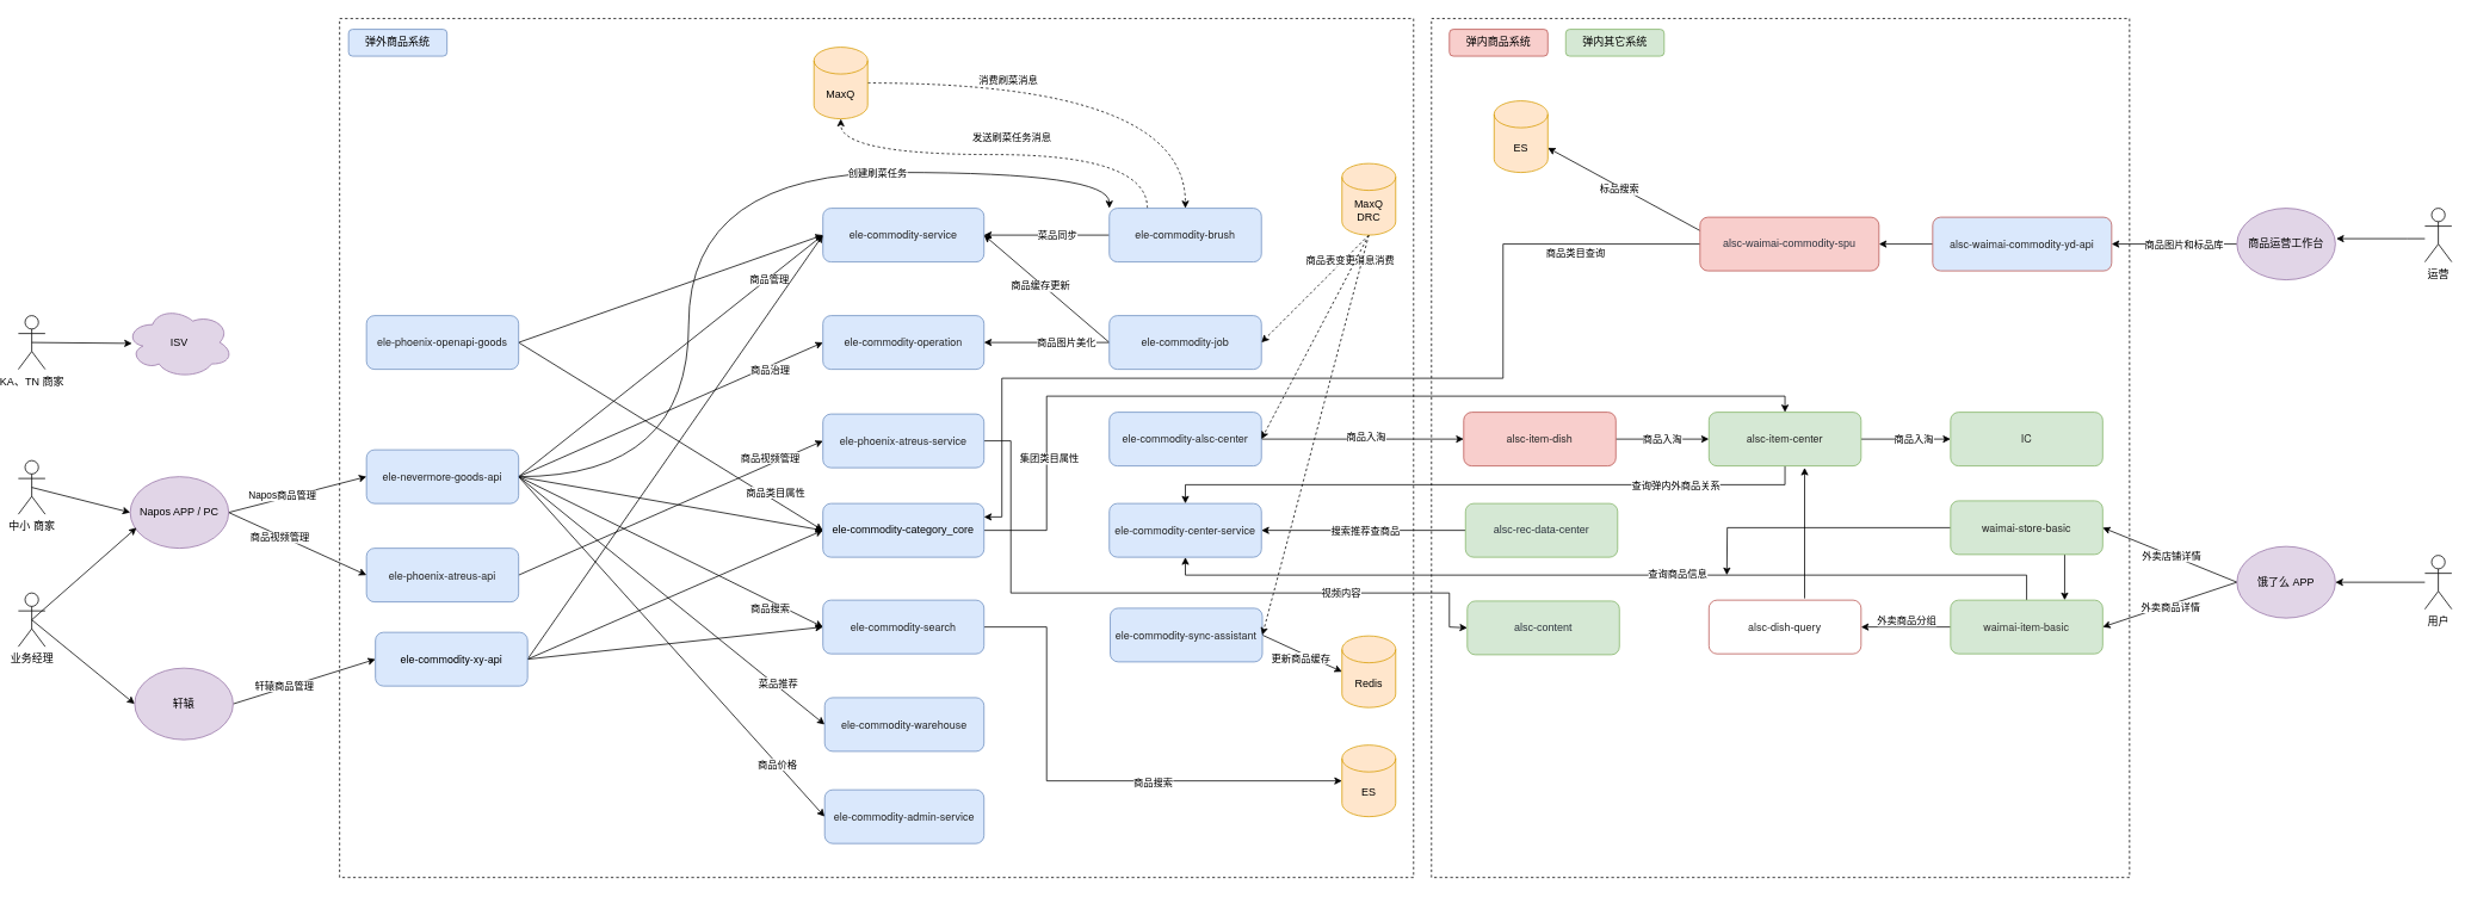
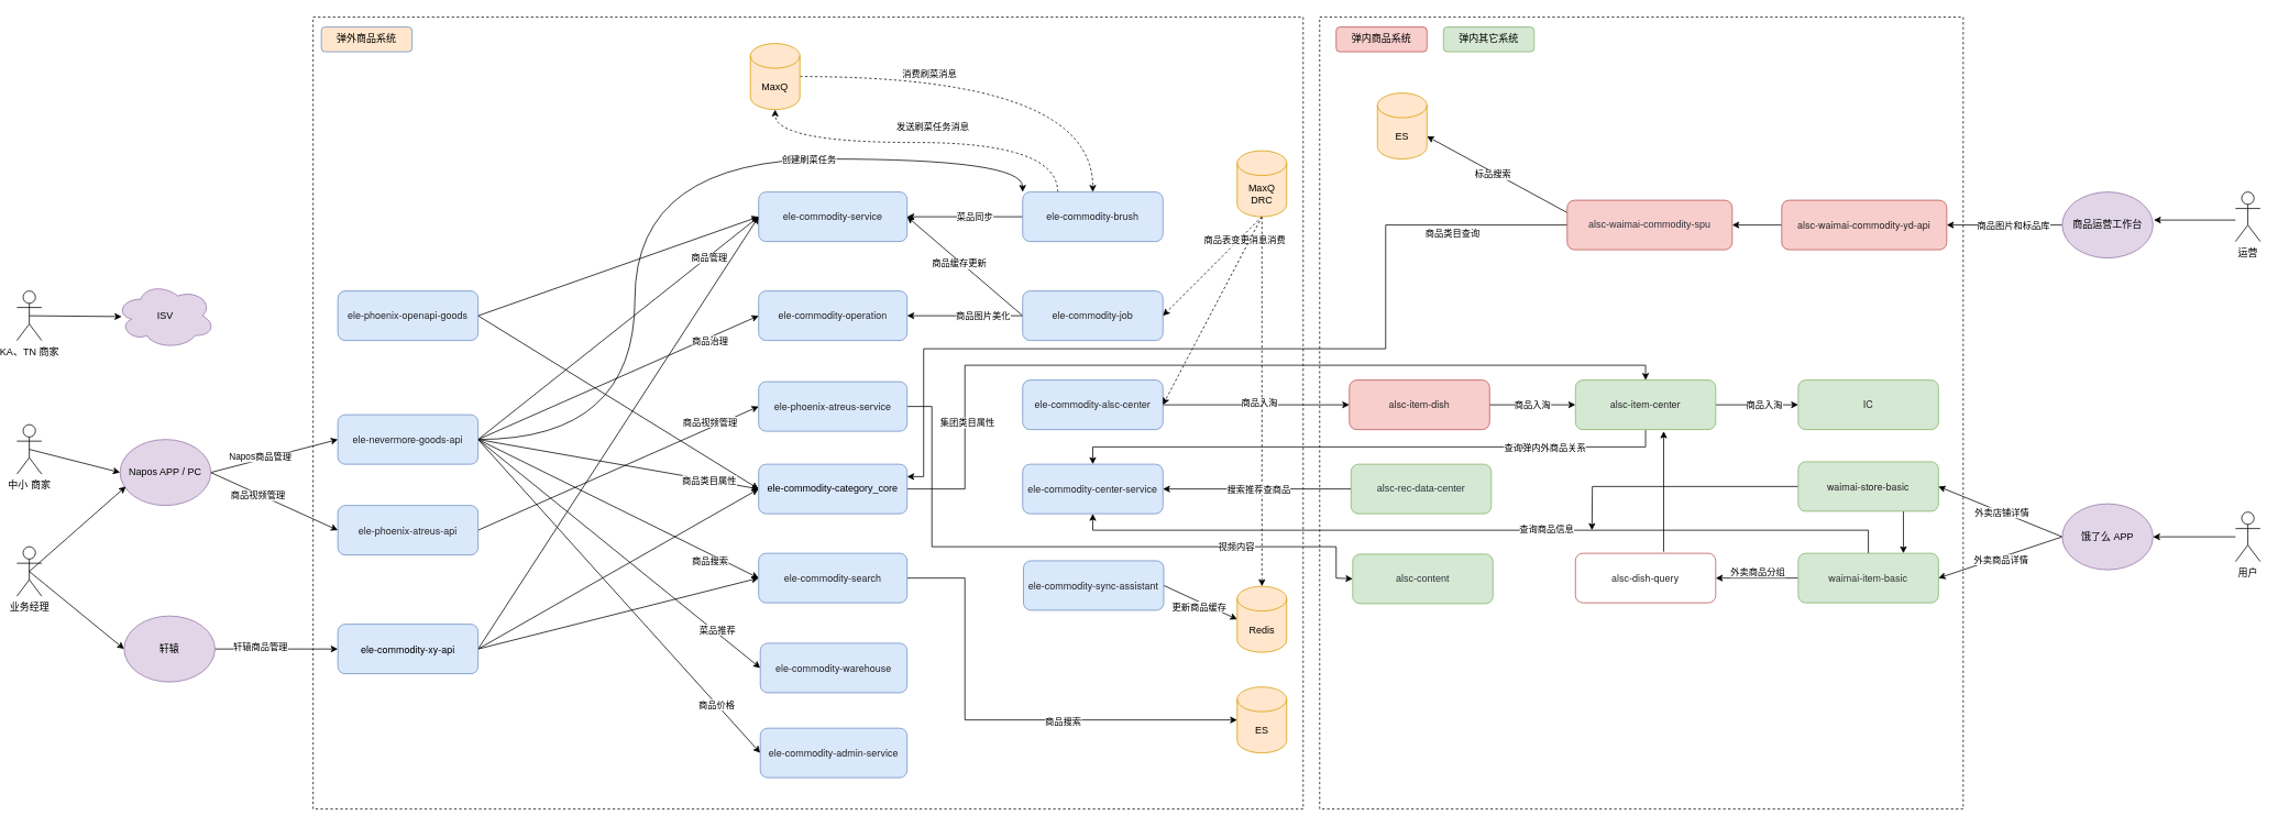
- <mxCell id="100" value="弹外商品系统" style="rounded=1;whiteSpace=wrap;html=1;labelBackgroundColor=none;fillColor=#dae8fc;strokeColor=#6c8ebf;" parent="1" vertex="1"><mxGeometry x="389" width="110" height="30" as="geometry" y="32" /></mxCell>
+ <mxCell id="100" value="弹外商品系统" style="rounded=1;whiteSpace=wrap;html=1;labelBackgroundColor=none;fillColor=#ffe6cc;strokeColor=#6c8ebf;" parent="1" vertex="1"><mxGeometry x="389" width="110" height="30" as="geometry" y="32" /></mxCell>
- <mxCell id="105" value="&lt;div style=&quot;text-align: left&quot;&gt;&lt;font color=&quot;#262626&quot; face=&quot;helvetica neue, chinese quote, system-ui, segoe ui, roboto, pingfang sc, hiragino sans gb, microsoft yahei, helvetica neue, helvetica, arial, sans-serif&quot;&gt;alsc-waimai-commodity-yd-api&lt;/font&gt;&lt;br&gt;&lt;/div&gt;" style="rounded=1;whiteSpace=wrap;html=1;fillColor=#dae8fc;strokeColor=#b85450;" parent="1" vertex="1"><mxGeometry x="2159" y="242" width="200" height="60" as="geometry" /></mxCell>
+ <mxCell id="105" value="&lt;div style=&quot;text-align: left&quot;&gt;&lt;font color=&quot;#262626&quot; face=&quot;helvetica neue, chinese quote, system-ui, segoe ui, roboto, pingfang sc, hiragino sans gb, microsoft yahei, helvetica neue, helvetica, arial, sans-serif&quot;&gt;alsc-waimai-commodity-yd-api&lt;/font&gt;&lt;br&gt;&lt;/div&gt;" style="rounded=1;whiteSpace=wrap;html=1;fillColor=#f8cecc;strokeColor=#b85450;" parent="1" vertex="1"><mxGeometry x="2159" y="242" width="200" height="60" as="geometry" /></mxCell>
- <mxCell id="88" style="edgeStyle=none;rounded=0;orthogonalLoop=1;jettySize=auto;html=1;exitX=0.5;exitY=1;exitDx=0;exitDy=0;exitPerimeter=0;entryX=1;entryY=0.5;entryDx=0;entryDy=0;dashed=1;" parent="1" source="89" target="62" edge="1"><mxGeometry relative="1" as="geometry" /></mxCell>
+ <mxCell id="88" style="edgeStyle=none;rounded=0;orthogonalLoop=1;jettySize=auto;html=1;exitX=0.5;exitY=1;exitDx=0;exitDy=0;exitPerimeter=0;dashed=1;" parent="1" source="89" target="99" edge="1"><mxGeometry relative="1" as="geometry" /></mxCell>
- <mxCell id="31" value="&lt;span style=&quot;font-family: &amp;#34;helvetica neue&amp;#34; , &amp;#34;chinese quote&amp;#34; , &amp;#34;system-ui&amp;#34; , &amp;#34;segoe ui&amp;#34; , &amp;#34;roboto&amp;#34; , &amp;#34;pingfang sc&amp;#34; , &amp;#34;hiragino sans gb&amp;#34; , &amp;#34;microsoft yahei&amp;#34; , &amp;#34;helvetica neue&amp;#34; , &amp;#34;helvetica&amp;#34; , &amp;#34;arial&amp;#34; , sans-serif ; text-align: left&quot;&gt;ele-commodity-xy-api&lt;/span&gt;" style="rounded=1;whiteSpace=wrap;html=1;fillColor=#dae8fc;strokeColor=#6c8ebf;" parent="1" vertex="1"><mxGeometry x="419" y="706" width="170" height="60" as="geometry" /></mxCell>
+ <mxCell id="31" value="&lt;span style=&quot;font-family: &amp;#34;helvetica neue&amp;#34; , &amp;#34;chinese quote&amp;#34; , &amp;#34;system-ui&amp;#34; , &amp;#34;segoe ui&amp;#34; , &amp;#34;roboto&amp;#34; , &amp;#34;pingfang sc&amp;#34; , &amp;#34;hiragino sans gb&amp;#34; , &amp;#34;microsoft yahei&amp;#34; , &amp;#34;helvetica neue&amp;#34; , &amp;#34;helvetica&amp;#34; , &amp;#34;arial&amp;#34; , sans-serif ; text-align: left&quot;&gt;ele-commodity-xy-api&lt;/span&gt;" style="rounded=1;whiteSpace=wrap;html=1;fillColor=#dae8fc;strokeColor=#6c8ebf;" parent="1" vertex="1"><mxGeometry x="409" y="756" width="170" height="60" as="geometry" /></mxCell>
